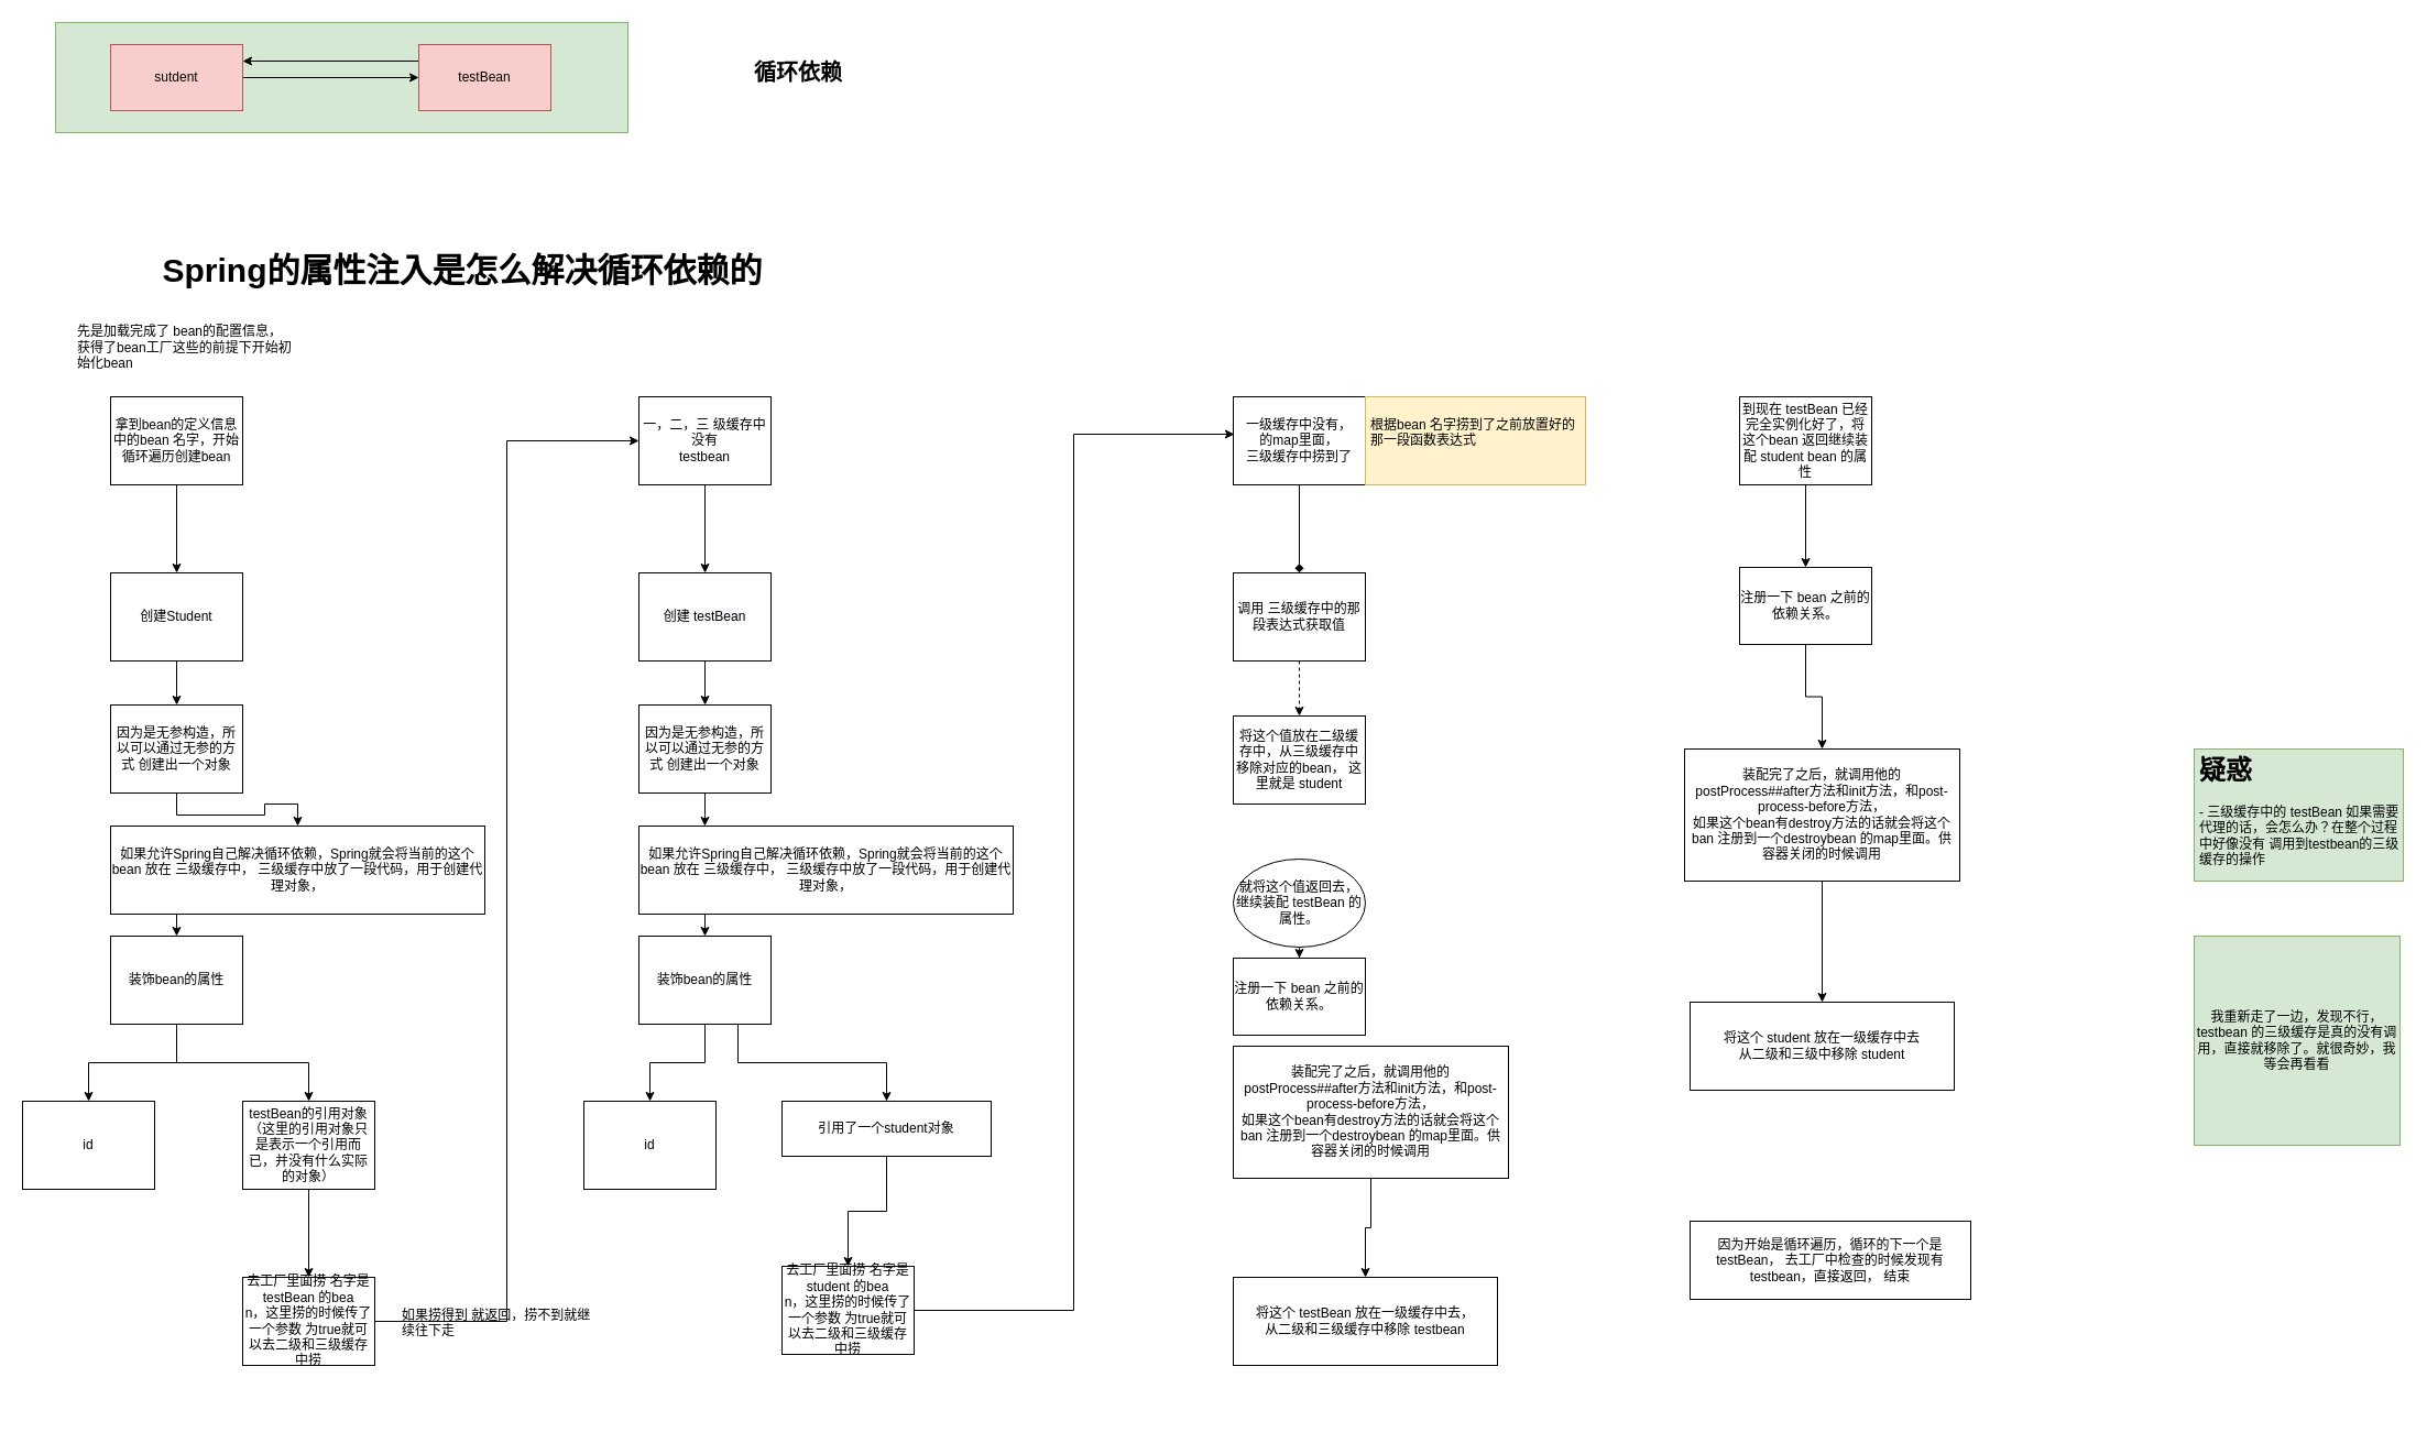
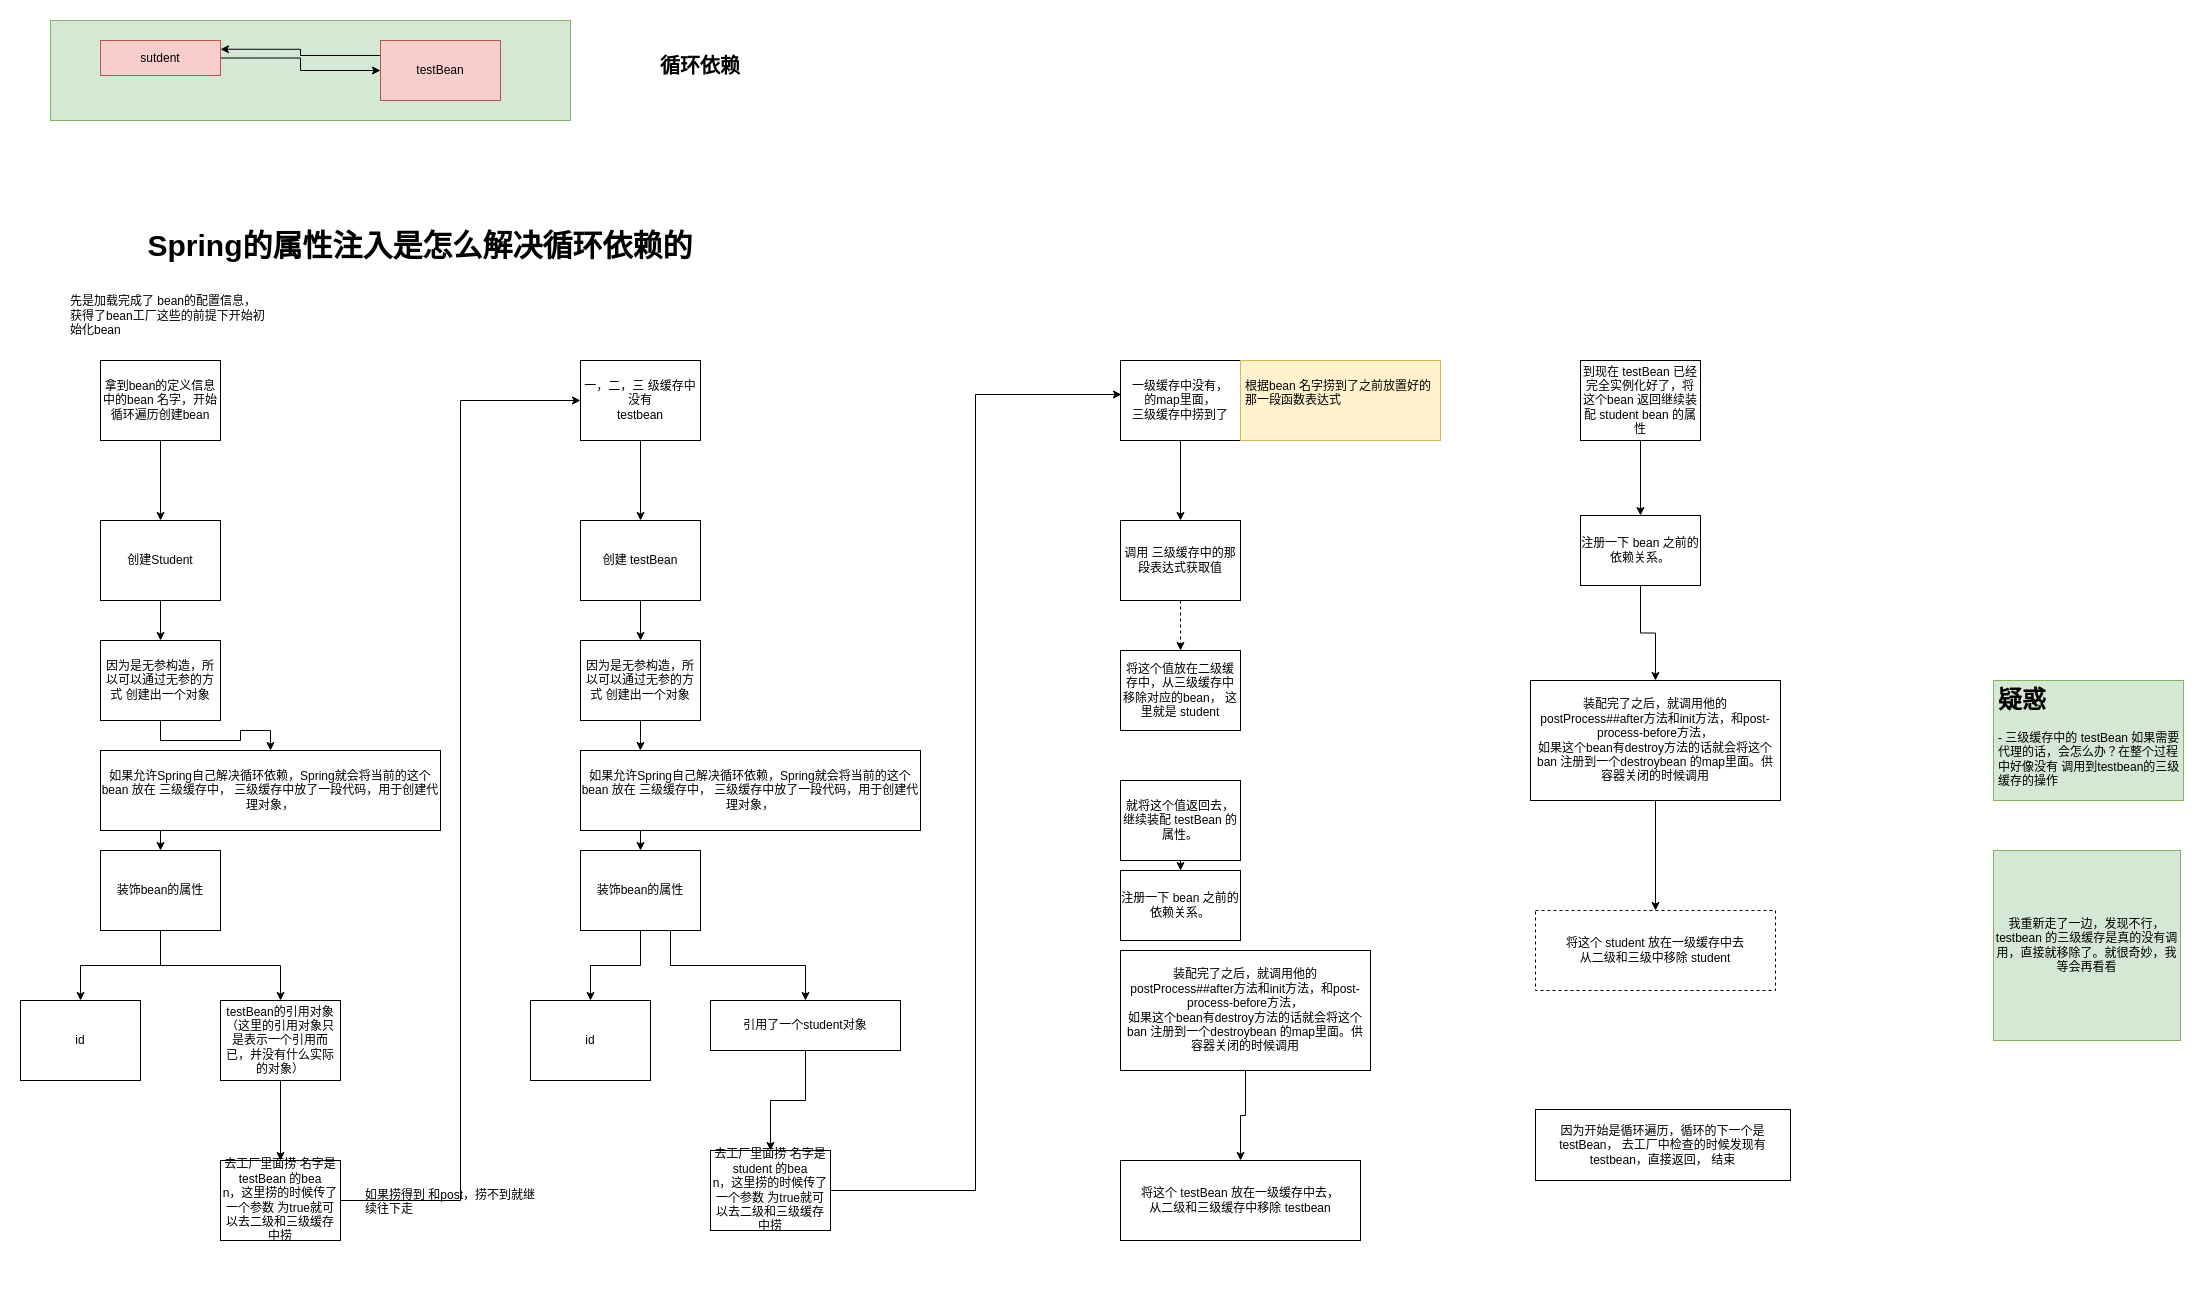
- <mxCell id="7" value="&lt;font style=&quot;font-size: 20px&quot;&gt;&lt;b&gt;循环依赖&lt;/b&gt;&lt;/font&gt;" style="text;html=1;strokeColor=none;fillColor=none;align=center;verticalAlign=middle;whiteSpace=wrap;rounded=0;" parent="1" vertex="1"><mxGeometry x="625" y="50" width="200" height="30" as="geometry" /></mxCell>
+ <mxCell id="7" value="&lt;font style=&quot;font-size: 20px&quot;&gt;&lt;b&gt;循环依赖&lt;/b&gt;&lt;/font&gt;" style="text;html=1;strokeColor=none;fillColor=none;align=center;verticalAlign=middle;whiteSpace=wrap;rounded=0;" parent="1" vertex="1"><mxGeometry x="600" y="50" width="200" height="30" as="geometry" /></mxCell>
- <mxCell id="4" value="sutdent" style="rounded=0;whiteSpace=wrap;html=1;fillColor=#f8cecc;strokeColor=#b85450;" parent="1" vertex="1"><mxGeometry x="100" y="40" width="120" height="60" as="geometry" /></mxCell>
+ <mxCell id="4" value="sutdent" style="rounded=0;whiteSpace=wrap;html=1;fillColor=#f8cecc;strokeColor=#b85450;" parent="1" vertex="1"><mxGeometry x="100" y="40" width="120" height="35" as="geometry" /></mxCell>
- <mxCell id="43" style="edgeStyle=orthogonalEdgeStyle;rounded=0;orthogonalLoop=1;jettySize=auto;html=1;entryX=0.5;entryY=0;entryDx=0;entryDy=0;endArrow=diamond;" parent="1" source="44" target="47" edge="1"><mxGeometry relative="1" as="geometry" /></mxCell>
+ <mxCell id="43" style="edgeStyle=orthogonalEdgeStyle;rounded=0;orthogonalLoop=1;jettySize=auto;html=1;entryX=0.5;entryY=0;entryDx=0;entryDy=0;" parent="1" source="44" target="47" edge="1"><mxGeometry relative="1" as="geometry" /></mxCell>
- <mxCell id="50" value="就将这个值返回去，继续装配 testBean 的属性。" style="ellipse;whiteSpace=wrap;html=1;" parent="1" vertex="1"><mxGeometry x="1120" y="780" width="120" height="80" as="geometry" /></mxCell>
+ <mxCell id="50" value="就将这个值返回去，继续装配 testBean 的属性。" style="rounded=0;whiteSpace=wrap;html=1;" parent="1" vertex="1"><mxGeometry x="1120" y="780" width="120" height="80" as="geometry" /></mxCell>
- <mxCell id="61" value="将这个 student 放在一级缓存中去&lt;br&gt;从二级和三级中移除 student" style="rounded=0;whiteSpace=wrap;html=1;" parent="1" vertex="1"><mxGeometry x="1535" y="910" width="240" height="80" as="geometry" /></mxCell>
+ <mxCell id="61" value="将这个 student 放在一级缓存中去&lt;br&gt;从二级和三级中移除 student" style="rounded=0;whiteSpace=wrap;html=1;dashed=1;" parent="1" vertex="1"><mxGeometry x="1535" y="910" width="240" height="80" as="geometry" /></mxCell>
- <mxCell id="28" value="&lt;br&gt;&lt;br&gt;如果捞得到 就返回，捞不到就继续往下走" style="text;html=1;strokeColor=none;fillColor=none;spacing=5;spacingTop=-20;whiteSpace=wrap;overflow=hidden;rounded=0;" parent="1" vertex="1"><mxGeometry x="360" y="1169" width="190" height="120" as="geometry" /></mxCell>
+ <mxCell id="28" value="&lt;br&gt;&lt;br&gt;如果捞得到 和post，捞不到就继续往下走" style="text;html=1;strokeColor=none;fillColor=none;spacing=5;spacingTop=-20;whiteSpace=wrap;overflow=hidden;rounded=0;" parent="1" vertex="1"><mxGeometry x="360" y="1169" width="190" height="120" as="geometry" /></mxCell>
